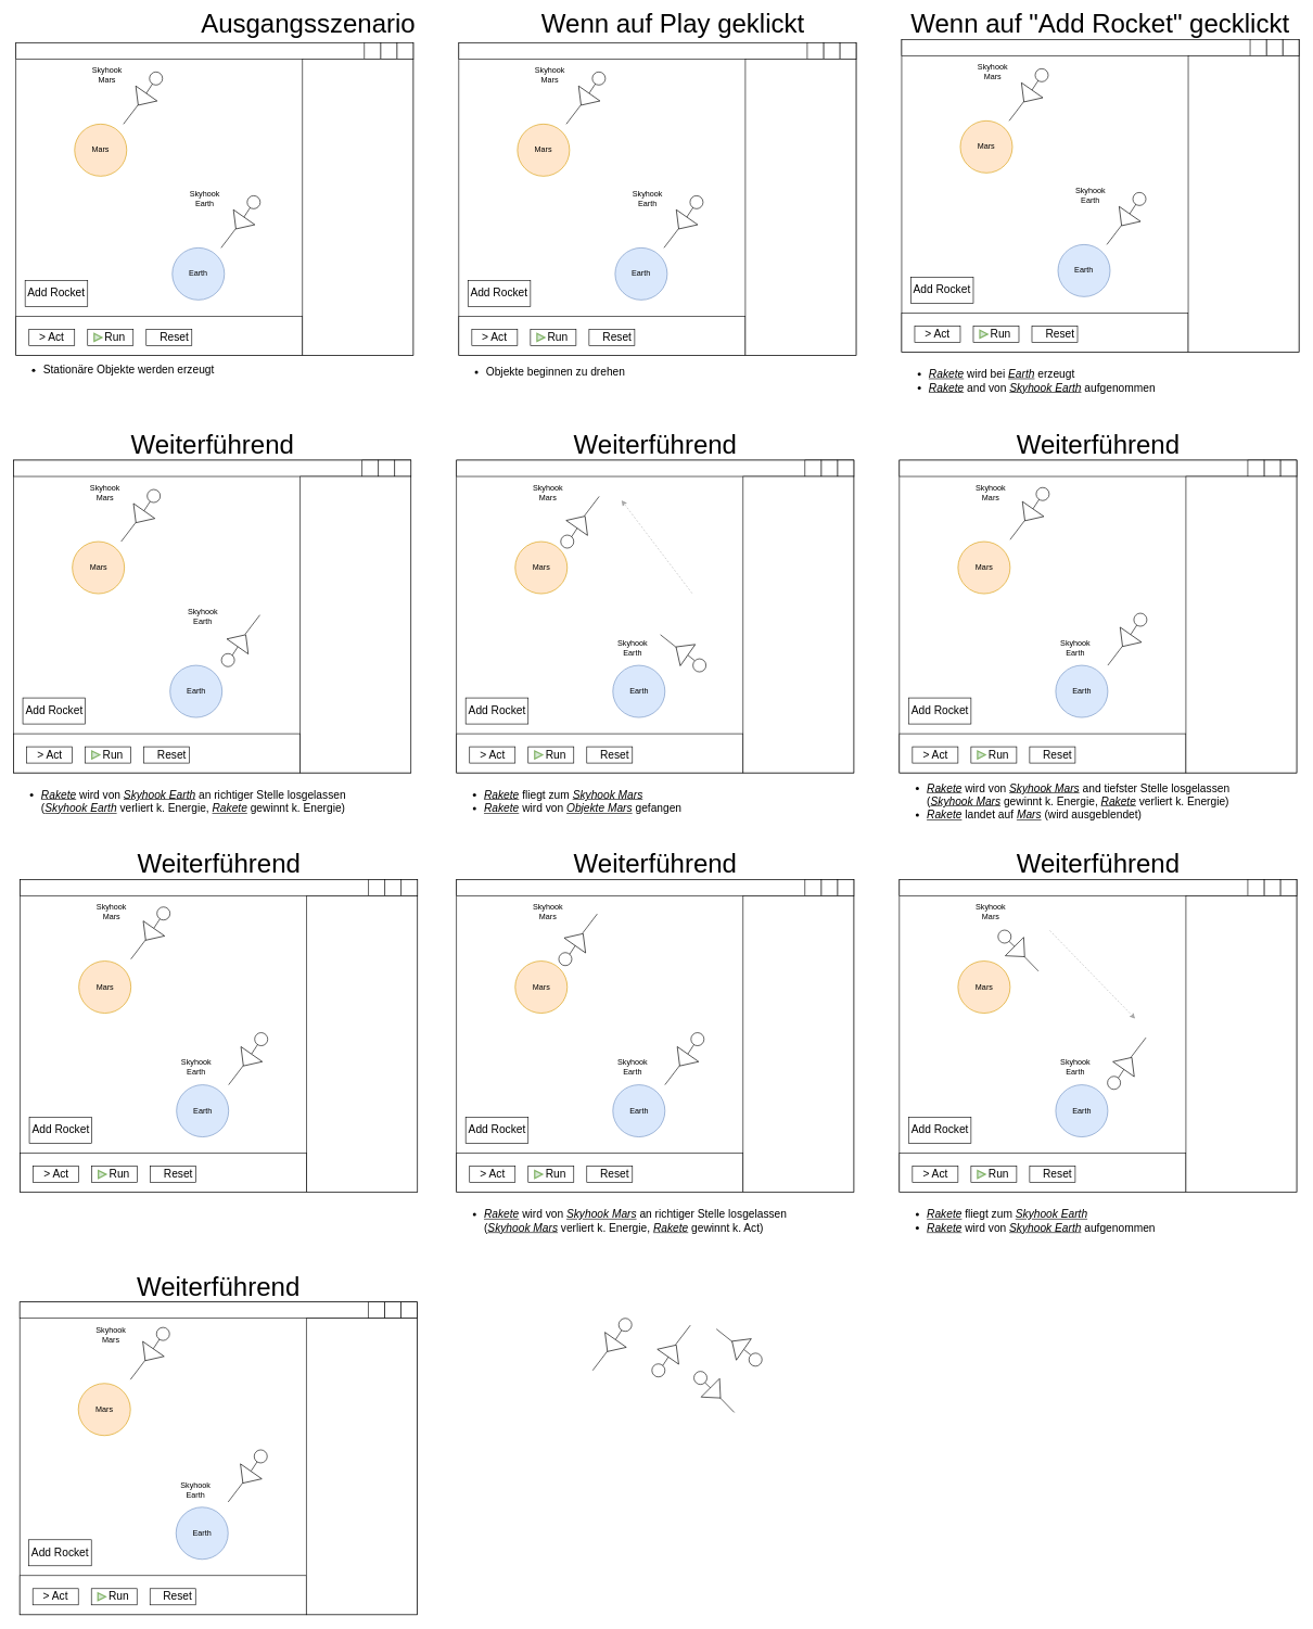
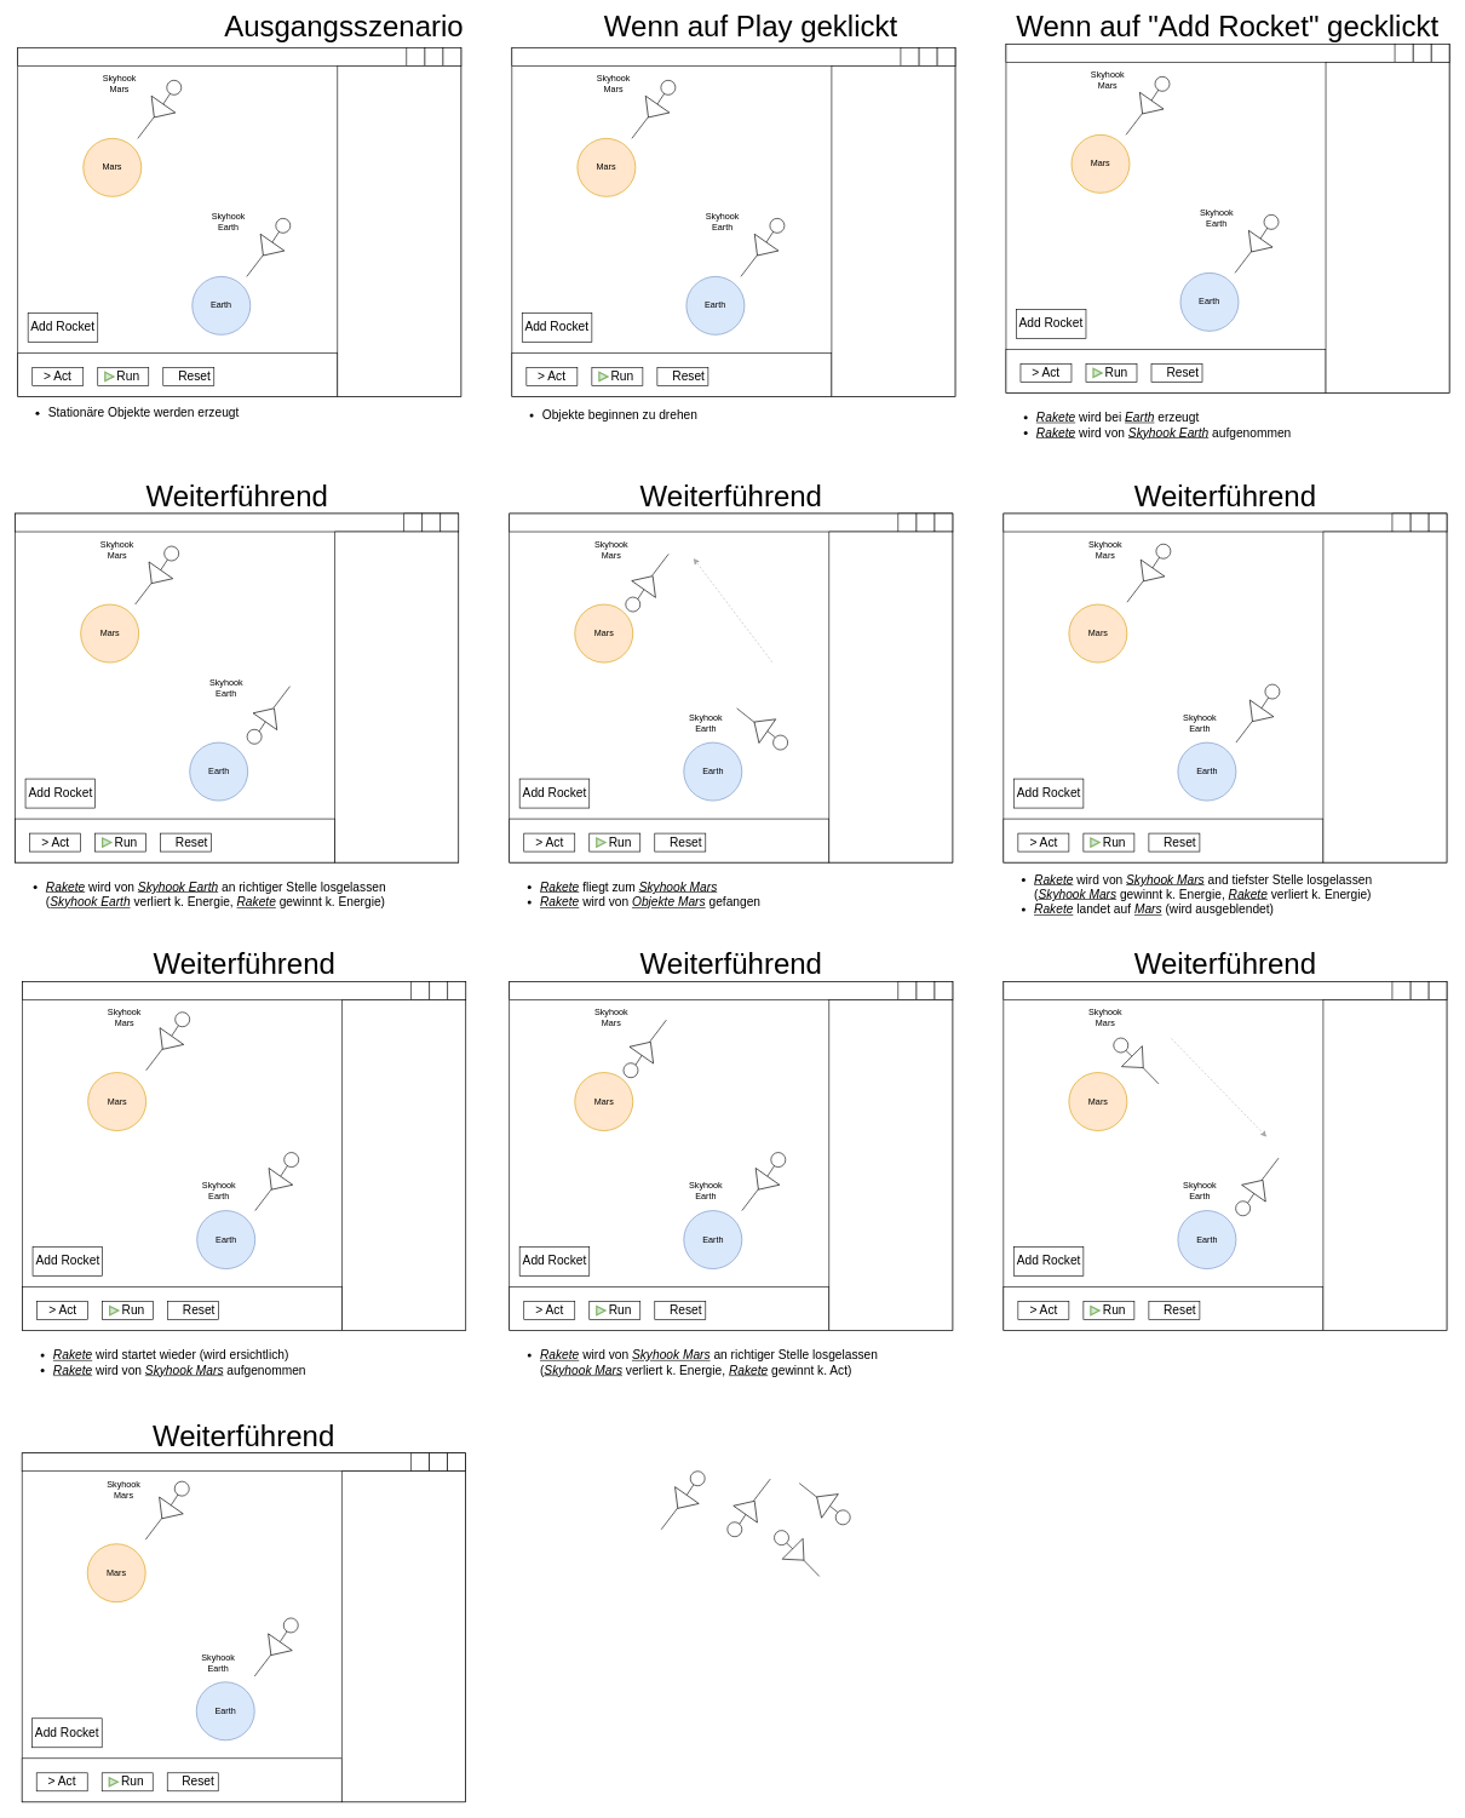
- <mxCell id="111" value="&lt;ul&gt;&lt;li style=&quot;border-color: var(--border-color);&quot;&gt;&lt;u&gt;&lt;i&gt;Rakete&lt;/i&gt;&lt;/u&gt; wird bei &lt;i&gt;&lt;u&gt;Earth&lt;/u&gt;&lt;/i&gt; erzeugt&lt;/li&gt;&lt;li style=&quot;border-color: var(--border-color);&quot;&gt;&lt;u&gt;&lt;i&gt;Rakete&lt;/i&gt;&lt;/u&gt; and von &lt;i&gt;&lt;u&gt;Skyhook Earth&lt;/u&gt;&lt;/i&gt; aufgenommen&amp;nbsp;&lt;/li&gt;&lt;/ul&gt;" style="text;html=1;strokeColor=none;fillColor=none;align=left;verticalAlign=middle;whiteSpace=wrap;rounded=0;fontSize=17;" parent="1" vertex="1"><mxGeometry x="1384" y="550" width="603.5" height="70" as="geometry" /></mxCell>
+ <mxCell id="111" value="&lt;ul&gt;&lt;li style=&quot;border-color: var(--border-color);&quot;&gt;&lt;u&gt;&lt;i&gt;Rakete&lt;/i&gt;&lt;/u&gt; wird bei &lt;i&gt;&lt;u&gt;Earth&lt;/u&gt;&lt;/i&gt; erzeugt&lt;/li&gt;&lt;li style=&quot;border-color: var(--border-color);&quot;&gt;&lt;u&gt;&lt;i&gt;Rakete&lt;/i&gt;&lt;/u&gt; wird von &lt;i&gt;&lt;u&gt;Skyhook Earth&lt;/u&gt;&lt;/i&gt; aufgenommen&amp;nbsp;&lt;/li&gt;&lt;/ul&gt;" style="text;html=1;strokeColor=none;fillColor=none;align=left;verticalAlign=middle;whiteSpace=wrap;rounded=0;fontSize=17;" parent="1" vertex="1"><mxGeometry x="1384" y="550" width="603.5" height="70" as="geometry" /></mxCell>
+ <mxCell id="261" value="&lt;ul&gt;&lt;li style=&quot;border-color: var(--border-color);&quot;&gt;&lt;span style=&quot;background-color: initial;&quot;&gt;&lt;u style=&quot;font-style: italic;&quot;&gt;Rakete&lt;/u&gt; wird startet wieder (wird ersichtlich)&lt;/span&gt;&lt;br&gt;&lt;/li&gt;&lt;li style=&quot;border-color: var(--border-color);&quot;&gt;&lt;u style=&quot;font-style: italic;&quot;&gt;Rakete&lt;/u&gt; wird von&amp;nbsp;&lt;i&gt;&lt;u&gt;Skyhook Mars&lt;/u&gt;&lt;/i&gt;&amp;nbsp;aufgenommen&lt;/li&gt;&lt;/ul&gt;" style="text;html=1;strokeColor=none;fillColor=none;align=left;verticalAlign=middle;whiteSpace=wrap;rounded=0;fontSize=17;" parent="1" vertex="1"><mxGeometry x="30.5" y="1840" width="603.5" height="70" as="geometry" /></mxCell>
- <mxCell id="333" value="&lt;ul&gt;&lt;li style=&quot;border-color: var(--border-color);&quot;&gt;&lt;span style=&quot;background-color: initial;&quot;&gt;&lt;u style=&quot;font-style: italic;&quot;&gt;Rakete&lt;/u&gt; fliegt zum&amp;nbsp;&lt;/span&gt;&lt;i style=&quot;background-color: initial;&quot;&gt;&lt;u&gt;Skyhook Earth&lt;/u&gt;&lt;/i&gt;&lt;br&gt;&lt;/li&gt;&lt;li style=&quot;border-color: var(--border-color);&quot;&gt;&lt;u style=&quot;font-style: italic;&quot;&gt;Rakete&lt;/u&gt; wird von&amp;nbsp;&lt;i&gt;&lt;u&gt;Skyhook Earth&lt;/u&gt;&lt;/i&gt;&amp;nbsp;aufgenommen&lt;/li&gt;&lt;/ul&gt;" style="text;html=1;strokeColor=none;fillColor=none;align=left;verticalAlign=middle;whiteSpace=wrap;rounded=0;fontSize=17;" parent="1" vertex="1"><mxGeometry x="1380.5" y="1840" width="603.5" height="70" as="geometry" /></mxCell>
